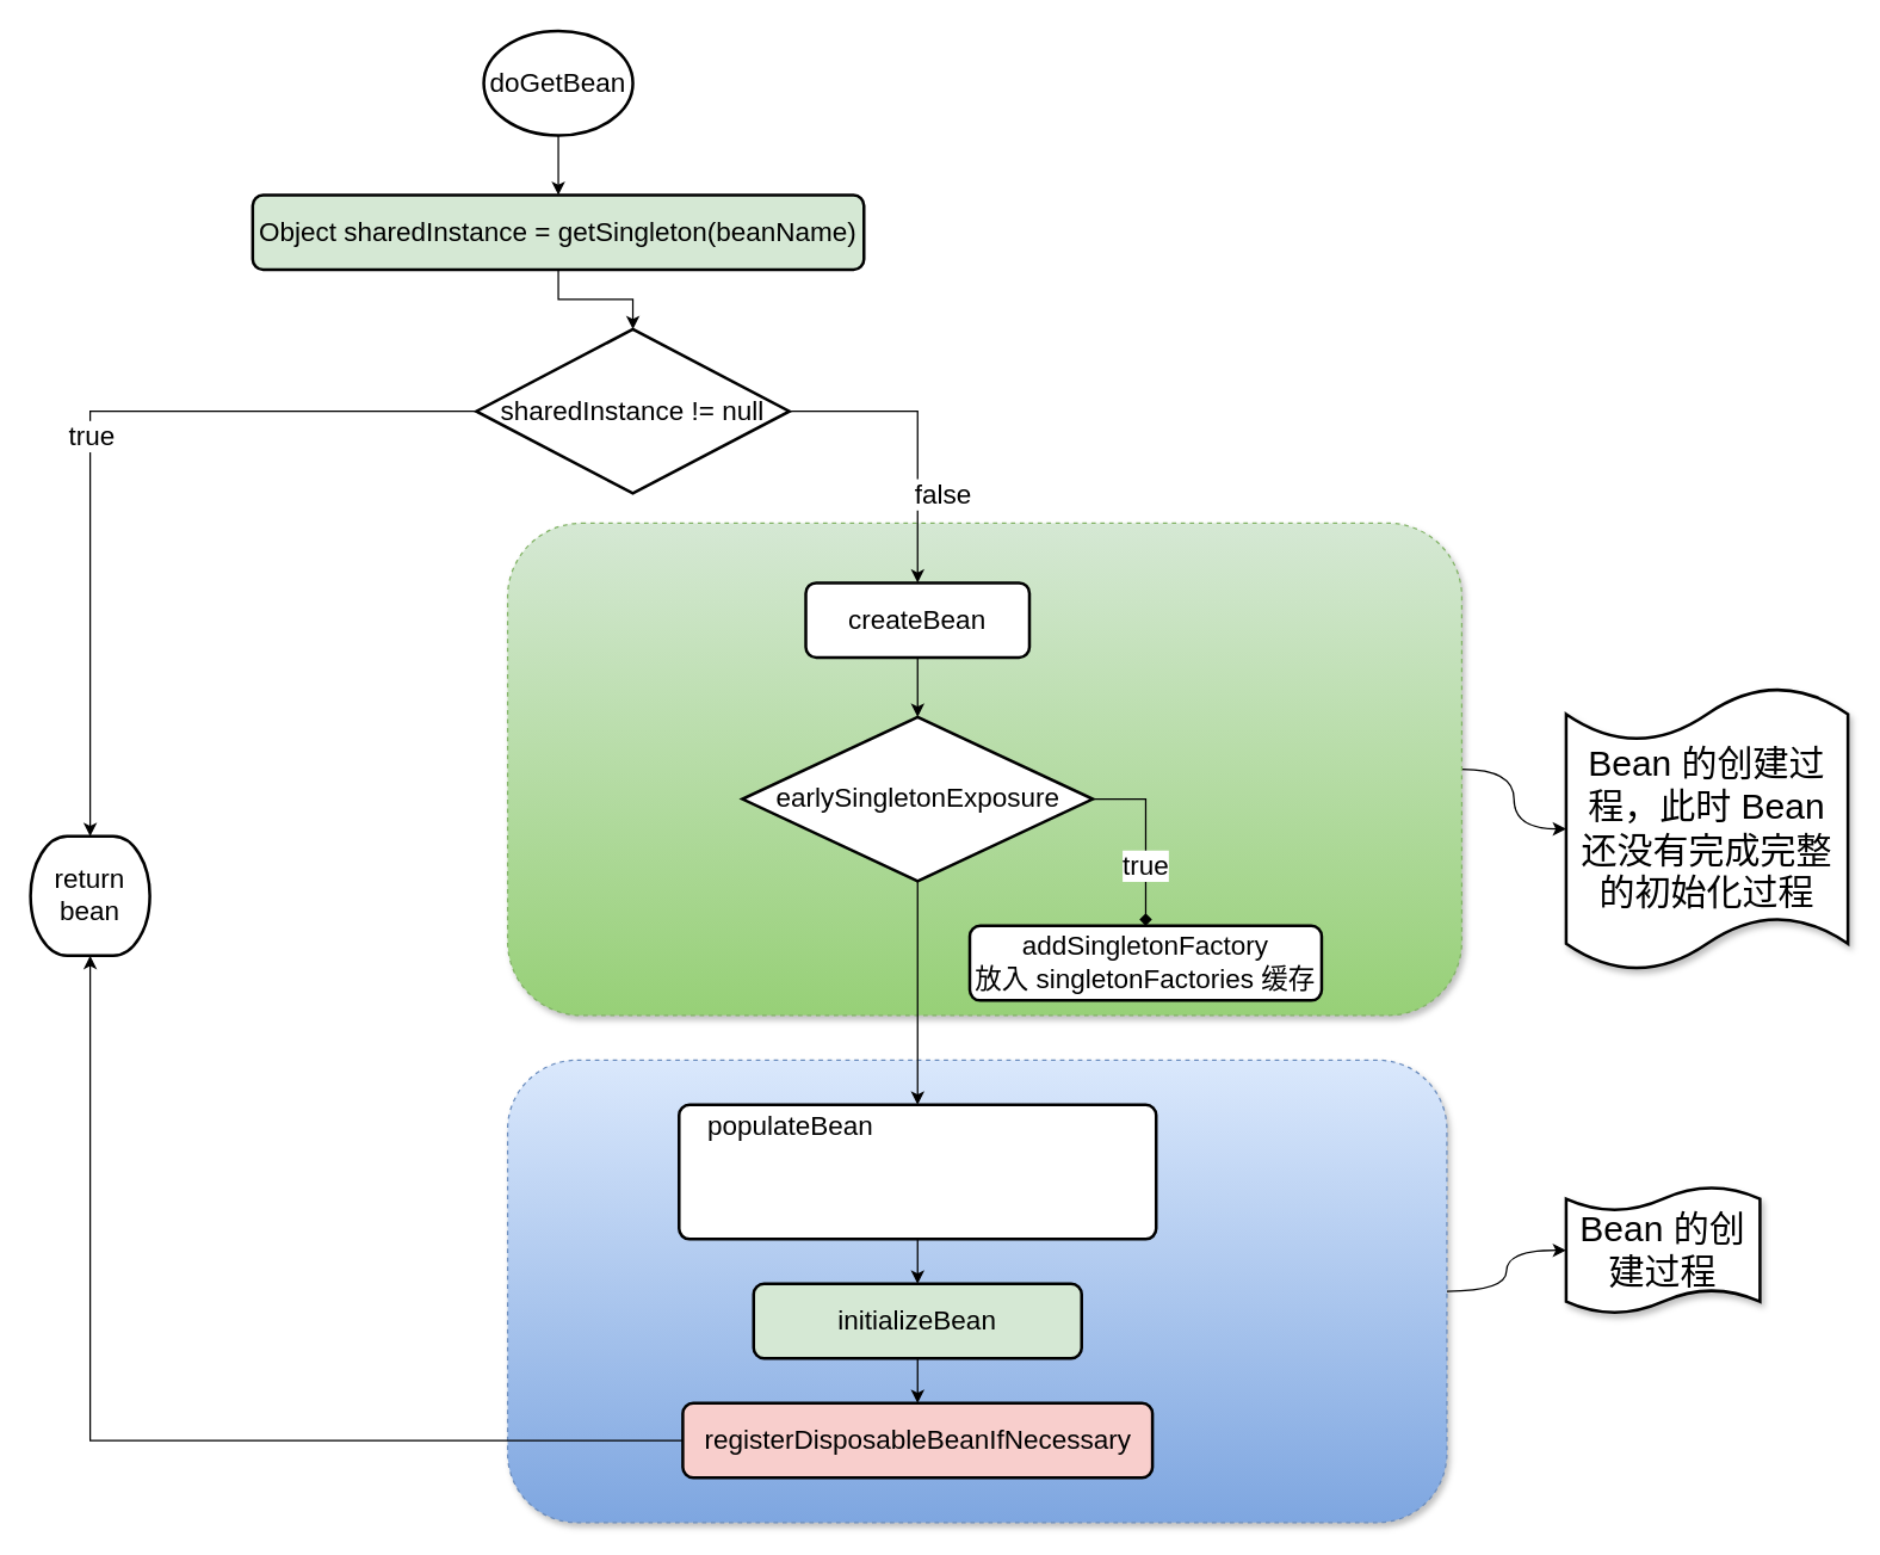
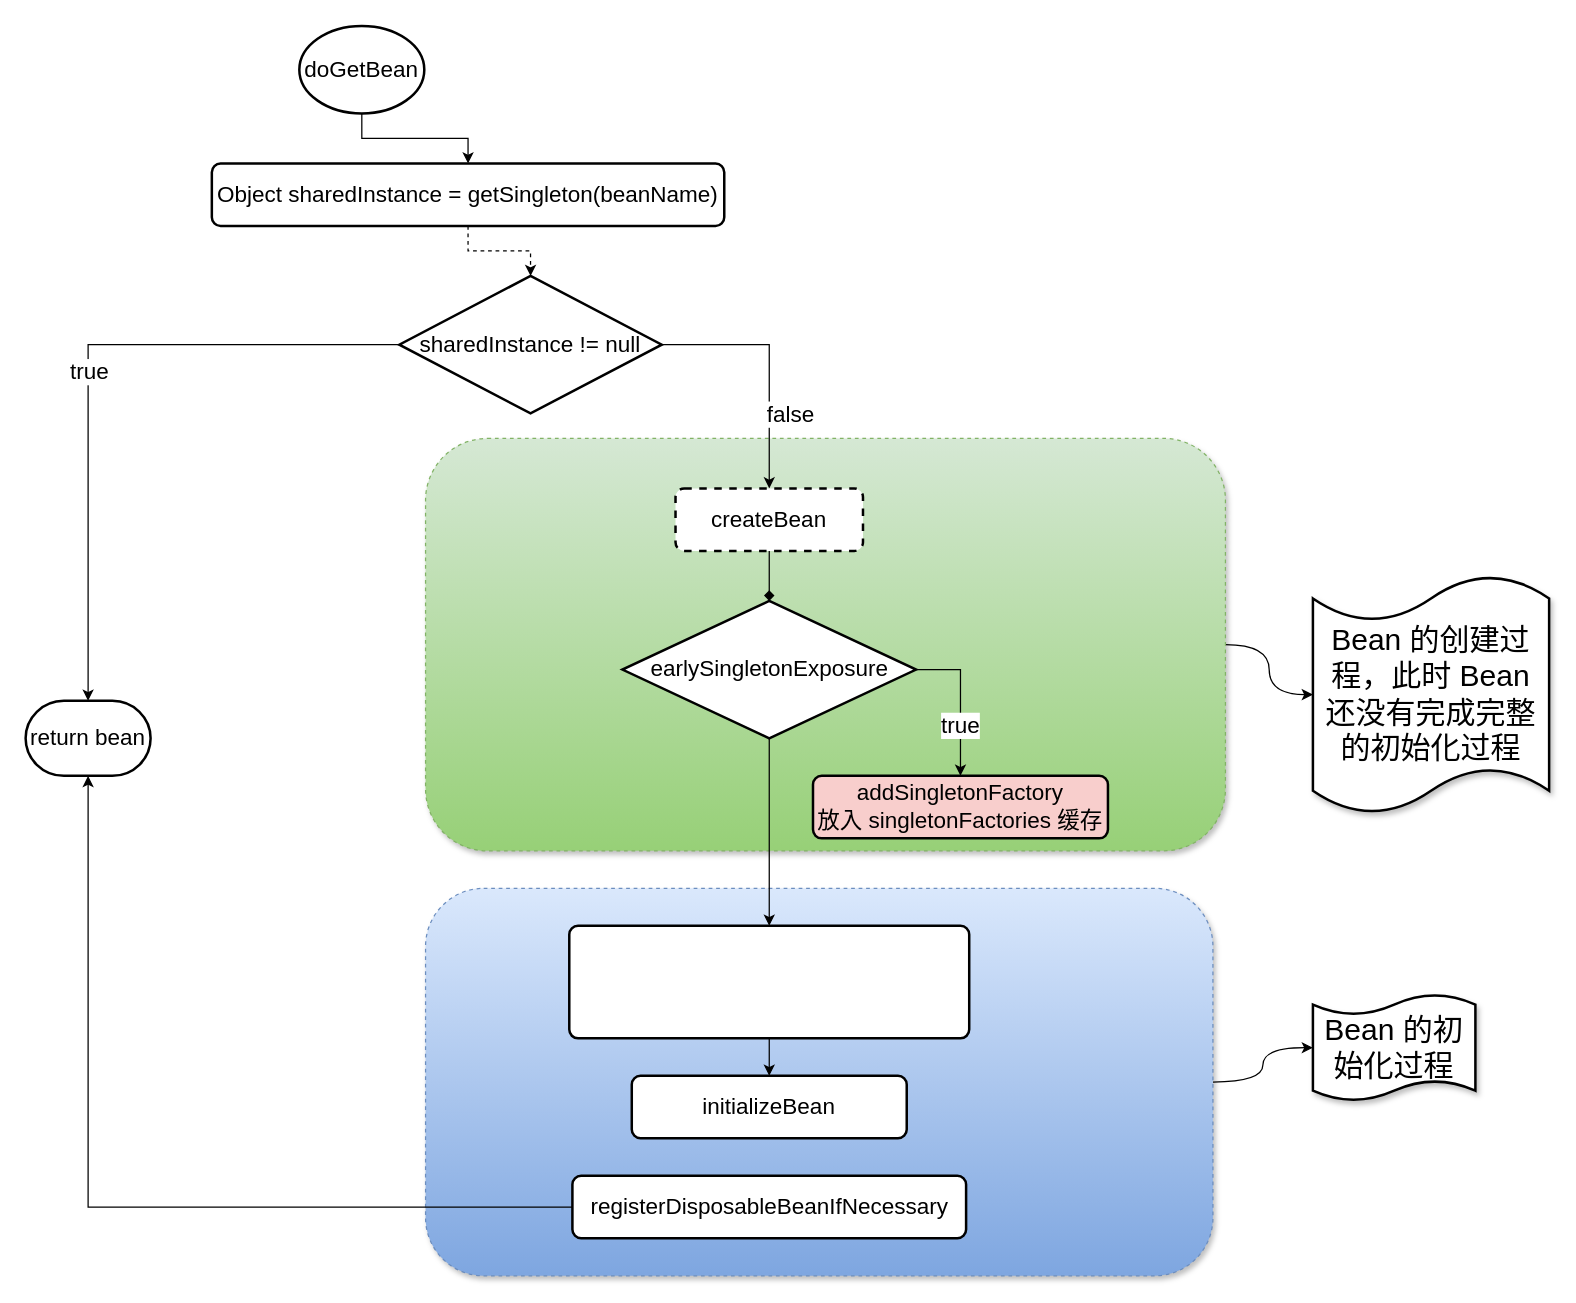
- <mxCell id="7" value="&lt;font style=&quot;font-size: 18px;&quot;&gt;doGetBean&lt;/font&gt;" style="strokeWidth=2;html=1;shape=mxgraph.flowchart.start_1;whiteSpace=wrap;" vertex="1" parent="1"><mxGeometry x="324" y="20" width="100" height="70" as="geometry" /></mxCell>
+ <mxCell id="7" value="&lt;font style=&quot;font-size: 18px;&quot;&gt;doGetBean&lt;/font&gt;" style="strokeWidth=2;html=1;shape=mxgraph.flowchart.start_1;whiteSpace=wrap;" vertex="1" parent="1"><mxGeometry x="239" y="20" width="100" height="70" as="geometry" /></mxCell>
- <mxCell id="9" value="Object sharedInstance = getSingleton(beanName)" style="rounded=1;whiteSpace=wrap;html=1;absoluteArcSize=1;arcSize=14;strokeWidth=2;fontSize=18;fillColor=#d5e8d4;" vertex="1" parent="1"><mxGeometry x="169" y="130" width="410" height="50" as="geometry" /></mxCell>
+ <mxCell id="9" value="Object sharedInstance = getSingleton(beanName)" style="rounded=1;whiteSpace=wrap;html=1;absoluteArcSize=1;arcSize=14;strokeWidth=2;fontSize=18;" vertex="1" parent="1"><mxGeometry x="169" y="130" width="410" height="50" as="geometry" /></mxCell>
- <mxCell id="8" style="edgeStyle=orthogonalEdgeStyle;rounded=0;orthogonalLoop=1;jettySize=auto;html=1;fontSize=18;" edge="1" parent="1" source="9" target="14"><mxGeometry relative="1" as="geometry" /></mxCell>
+ <mxCell id="8" style="edgeStyle=orthogonalEdgeStyle;rounded=0;orthogonalLoop=1;jettySize=auto;html=1;fontSize=18;dashed=1;" edge="1" parent="1" source="9" target="14"><mxGeometry relative="1" as="geometry" /></mxCell>
- <mxCell id="17" value="createBean" style="rounded=1;whiteSpace=wrap;html=1;absoluteArcSize=1;arcSize=14;strokeWidth=2;fontSize=18;" vertex="1" parent="1"><mxGeometry x="540" y="390" width="150" height="50" as="geometry" /></mxCell>
+ <mxCell id="17" value="createBean" style="rounded=1;whiteSpace=wrap;html=1;absoluteArcSize=1;arcSize=14;strokeWidth=2;fontSize=18;dashed=1;" vertex="1" parent="1"><mxGeometry x="540" y="390" width="150" height="50" as="geometry" /></mxCell>
- <mxCell id="16" style="edgeStyle=orthogonalEdgeStyle;rounded=0;orthogonalLoop=1;jettySize=auto;html=1;fontSize=18;" edge="1" parent="1" source="17" target="20"><mxGeometry relative="1" as="geometry" /></mxCell>
+ <mxCell id="16" style="edgeStyle=orthogonalEdgeStyle;rounded=0;orthogonalLoop=1;jettySize=auto;html=1;fontSize=18;endArrow=diamond;" edge="1" parent="1" source="17" target="20"><mxGeometry relative="1" as="geometry" /></mxCell>
- <mxCell id="15" value="return bean" style="strokeWidth=2;html=1;shape=mxgraph.flowchart.terminator;whiteSpace=wrap;fontSize=18;" vertex="1" parent="1"><mxGeometry x="20" y="560" width="80" height="80" as="geometry" /></mxCell>
+ <mxCell id="15" value="return bean" style="strokeWidth=2;html=1;shape=mxgraph.flowchart.terminator;whiteSpace=wrap;fontSize=18;" vertex="1" parent="1"><mxGeometry x="20" y="560" width="100" height="60" as="geometry" /></mxCell>
- <mxCell id="18" value="true" style="edgeStyle=orthogonalEdgeStyle;rounded=0;orthogonalLoop=1;jettySize=auto;html=1;fontSize=18;exitX=1;exitY=0.5;exitDx=0;exitDy=0;exitPerimeter=0;endArrow=diamond;" edge="1" parent="1" source="20" target="21"><mxGeometry x="0.336" relative="1" as="geometry"><mxPoint as="offset" /></mxGeometry></mxCell>
+ <mxCell id="18" value="true" style="edgeStyle=orthogonalEdgeStyle;rounded=0;orthogonalLoop=1;jettySize=auto;html=1;fontSize=18;exitX=1;exitY=0.5;exitDx=0;exitDy=0;exitPerimeter=0;" edge="1" parent="1" source="20" target="21"><mxGeometry x="0.336" relative="1" as="geometry"><mxPoint as="offset" /></mxGeometry></mxCell>
- <mxCell id="21" value="addSingletonFactory&lt;br&gt;放入&amp;nbsp;singletonFactories 缓存" style="rounded=1;whiteSpace=wrap;html=1;absoluteArcSize=1;arcSize=14;strokeWidth=2;fontSize=18;" vertex="1" parent="1"><mxGeometry x="650" y="620" width="236" height="50" as="geometry" /></mxCell>
+ <mxCell id="21" value="addSingletonFactory&lt;br&gt;放入&amp;nbsp;singletonFactories 缓存" style="rounded=1;whiteSpace=wrap;html=1;absoluteArcSize=1;arcSize=14;strokeWidth=2;fontSize=18;fillColor=#f8cecc;" vertex="1" parent="1"><mxGeometry x="650" y="620" width="236" height="50" as="geometry" /></mxCell>
- <mxCell id="24" value="populateBean" style="text;html=1;strokeColor=none;fillColor=none;align=center;verticalAlign=middle;whiteSpace=wrap;rounded=0;fontSize=18;" vertex="1" parent="1"><mxGeometry x="455" y="740" width="150" height="30" as="geometry" /></mxCell>
- <mxCell id="30" value="Bean 的创建过程" style="shape=tape;whiteSpace=wrap;html=1;strokeWidth=2;size=0.19;rounded=1;shadow=1;glass=0;sketch=0;fontSize=24;" vertex="1" parent="1"><mxGeometry x="1050" y="795" width="130" height="85" as="geometry" /></mxCell>
+ <mxCell id="30" value="Bean 的初始化过程" style="shape=tape;whiteSpace=wrap;html=1;strokeWidth=2;size=0.19;rounded=1;shadow=1;glass=0;sketch=0;fontSize=24;" vertex="1" parent="1"><mxGeometry x="1050" y="795" width="130" height="85" as="geometry" /></mxCell>
- <mxCell id="26" value="initializeBean" style="rounded=1;whiteSpace=wrap;html=1;absoluteArcSize=1;arcSize=14;strokeWidth=2;fontSize=18;fillColor=#d5e8d4;" vertex="1" parent="1"><mxGeometry x="505" y="860" width="220" height="50" as="geometry" /></mxCell>
+ <mxCell id="26" value="initializeBean" style="rounded=1;whiteSpace=wrap;html=1;absoluteArcSize=1;arcSize=14;strokeWidth=2;fontSize=18;" vertex="1" parent="1"><mxGeometry x="505" y="860" width="220" height="50" as="geometry" /></mxCell>
- <mxCell id="25" style="edgeStyle=orthogonalEdgeStyle;rounded=0;orthogonalLoop=1;jettySize=auto;html=1;fontSize=18;" edge="1" parent="1" source="26" target="28"><mxGeometry relative="1" as="geometry" /></mxCell>
- <mxCell id="28" value="registerDisposableBeanIfNecessary" style="rounded=1;whiteSpace=wrap;html=1;absoluteArcSize=1;arcSize=14;strokeWidth=2;fontSize=18;fillColor=#f8cecc;" vertex="1" parent="1"><mxGeometry x="457.5" y="940" width="315" height="50" as="geometry" /></mxCell>
+ <mxCell id="28" value="registerDisposableBeanIfNecessary" style="rounded=1;whiteSpace=wrap;html=1;absoluteArcSize=1;arcSize=14;strokeWidth=2;fontSize=18;" vertex="1" parent="1"><mxGeometry x="457.5" y="940" width="315" height="50" as="geometry" /></mxCell>
